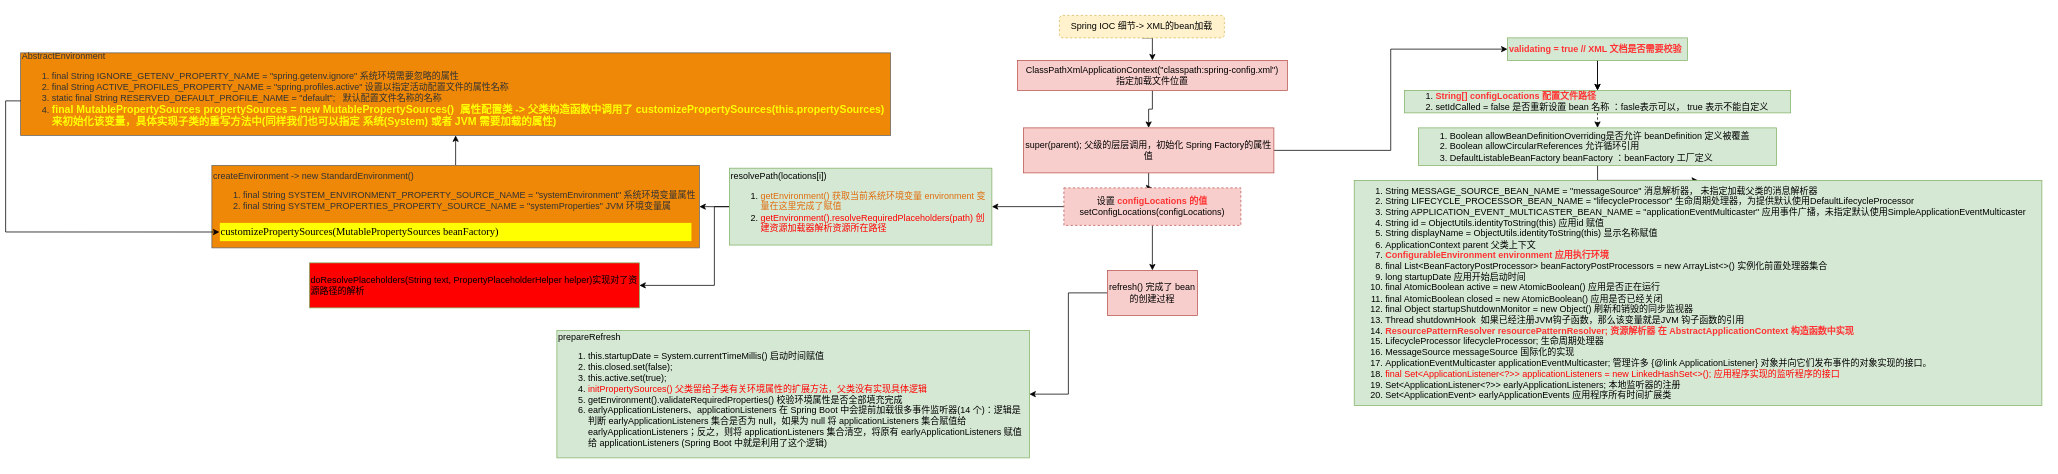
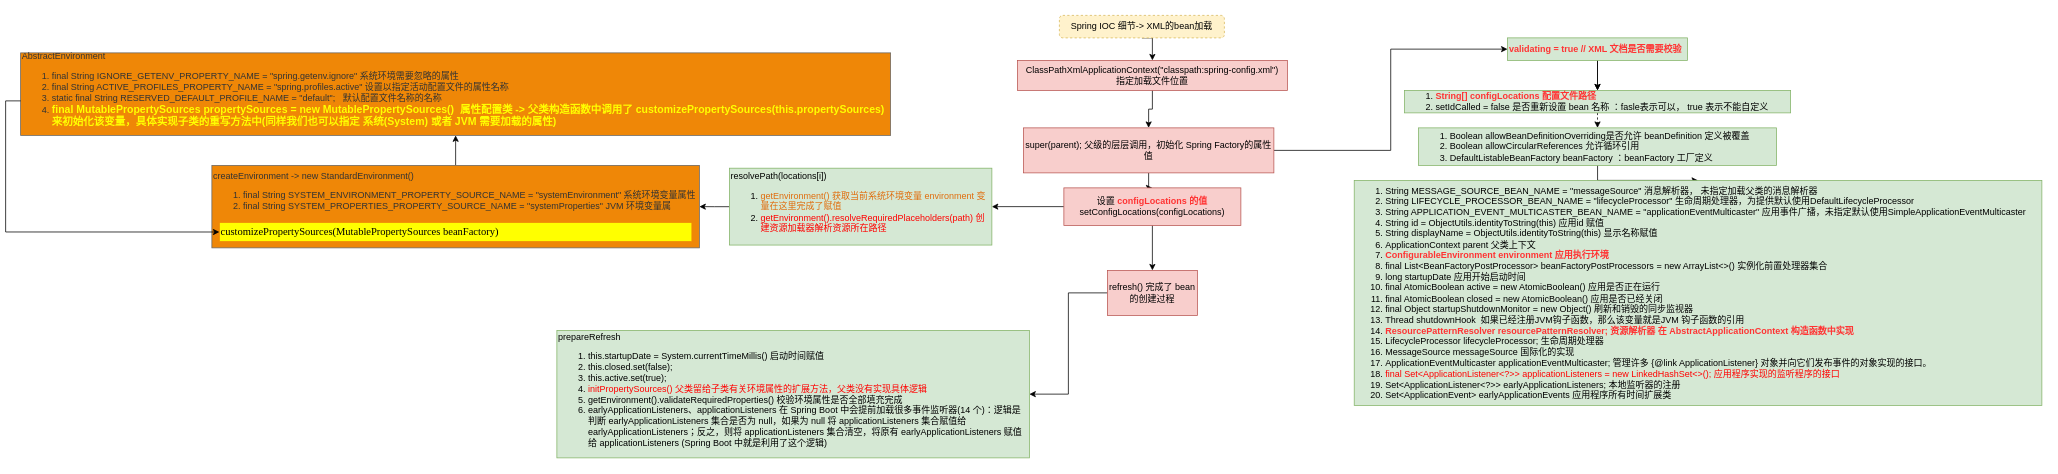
- <mxCell id="19" value="设置&amp;nbsp;&lt;span style=&quot;text-align: left;&quot;&gt;&lt;font style=&quot;font-weight: bold;&quot; color=&quot;#ff3333&quot;&gt;configLocations 的值&lt;/font&gt;&lt;br&gt;&lt;div style=&quot;text-align: left;&quot;&gt;&lt;span style=&quot;background-color: initial; text-align: center;&quot;&gt;setConfigLocations(configLocations)&lt;/span&gt;&lt;/div&gt;&lt;/span&gt;" style="whiteSpace=wrap;html=1;fillColor=#f8cecc;strokeColor=#b85450;rounded=0;dashed=1;" vertex="1" parent="1"><mxGeometry x="1411" y="250" width="236" height="50" as="geometry" /></mxCell>
+ <mxCell id="19" value="设置&amp;nbsp;&lt;span style=&quot;text-align: left;&quot;&gt;&lt;font style=&quot;font-weight: bold;&quot; color=&quot;#ff3333&quot;&gt;configLocations 的值&lt;/font&gt;&lt;br&gt;&lt;div style=&quot;text-align: left;&quot;&gt;&lt;span style=&quot;background-color: initial; text-align: center;&quot;&gt;setConfigLocations(configLocations)&lt;/span&gt;&lt;/div&gt;&lt;/span&gt;" style="whiteSpace=wrap;html=1;fillColor=#f8cecc;strokeColor=#b85450;rounded=0;" vertex="1" parent="1"><mxGeometry x="1411" y="250" width="236" height="50" as="geometry" /></mxCell>
- <mxCell id="21" style="edgeStyle=orthogonalEdgeStyle;rounded=0;orthogonalLoop=1;jettySize=auto;html=1;exitX=0;exitY=0.5;exitDx=0;exitDy=0;entryX=1;entryY=0.5;entryDx=0;entryDy=0;fontFamily=Verdana;fontSize=14;fontColor=#000000;" edge="1" parent="1" source="22" target="29"><mxGeometry relative="1" as="geometry"><Array as="points"><mxPoint x="945" y="275" /><mxPoint x="945" y="380" /></Array></mxGeometry></mxCell>
- <mxCell id="29" value="doResolvePlaceholders(String text, PropertyPlaceholderHelper helper)实现对了资源路径的解析" style="whiteSpace=wrap;html=1;align=left;fillColor=#FF0000;strokeColor=#82b366;rounded=0;" vertex="1" parent="1"><mxGeometry x="405" y="350" width="440" height="60" as="geometry" /></mxCell>
